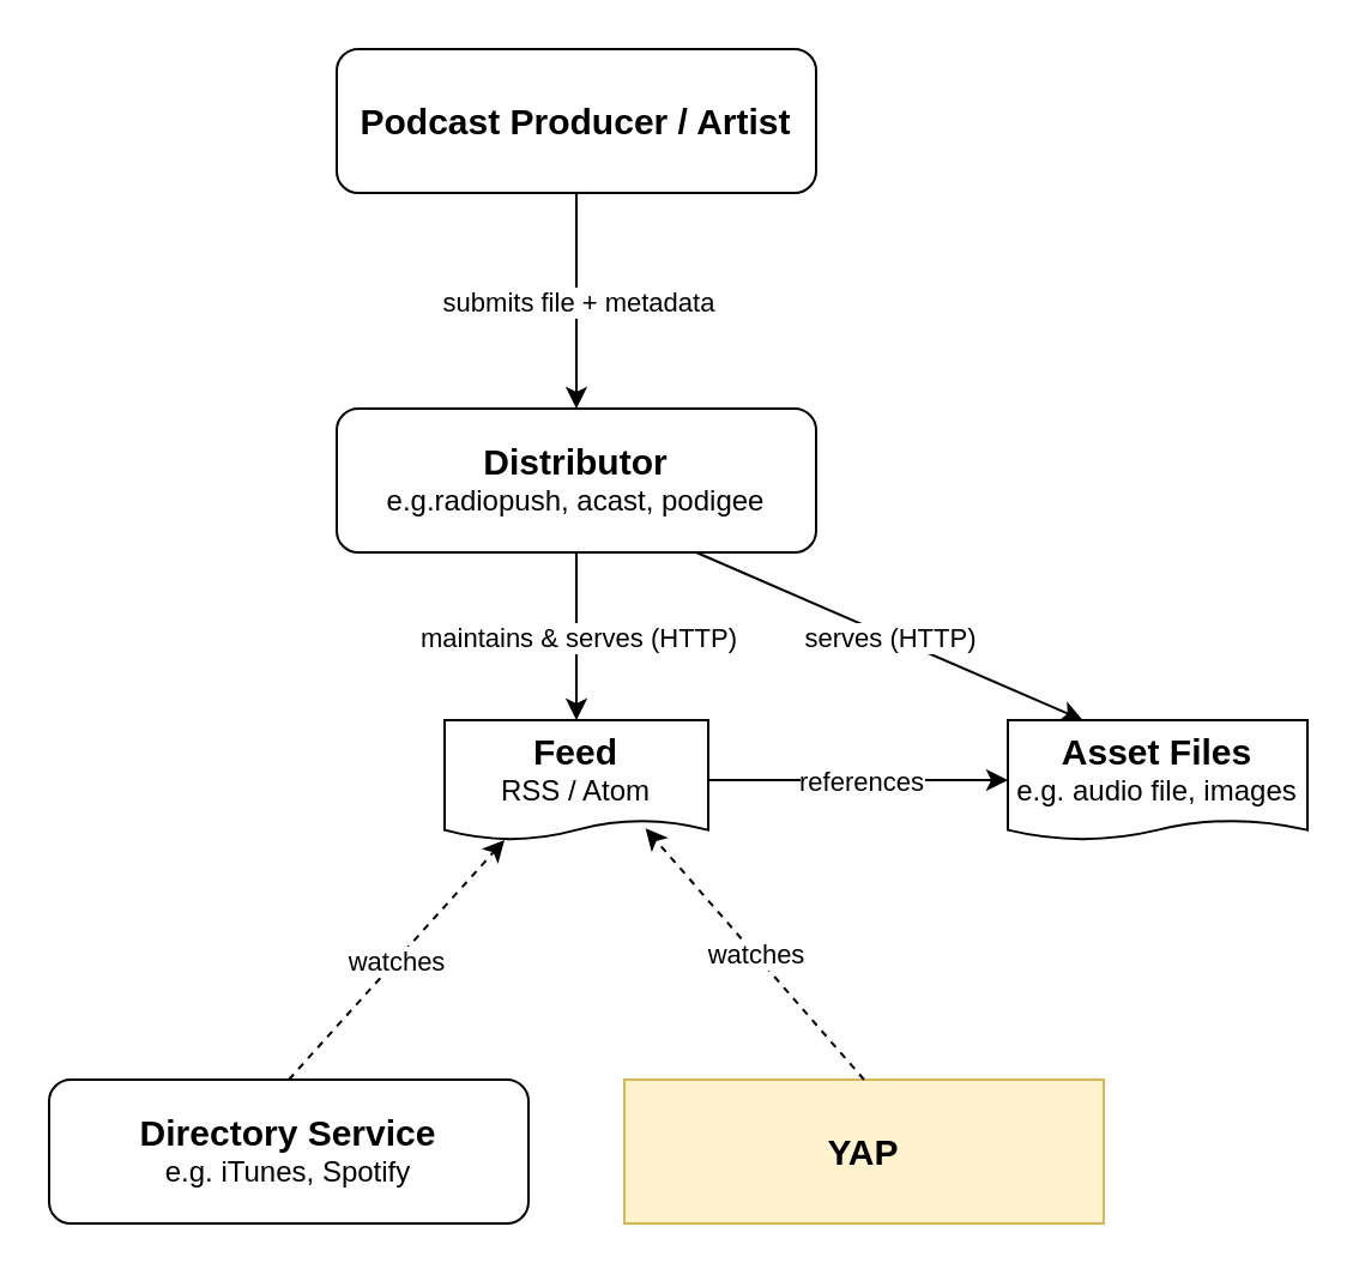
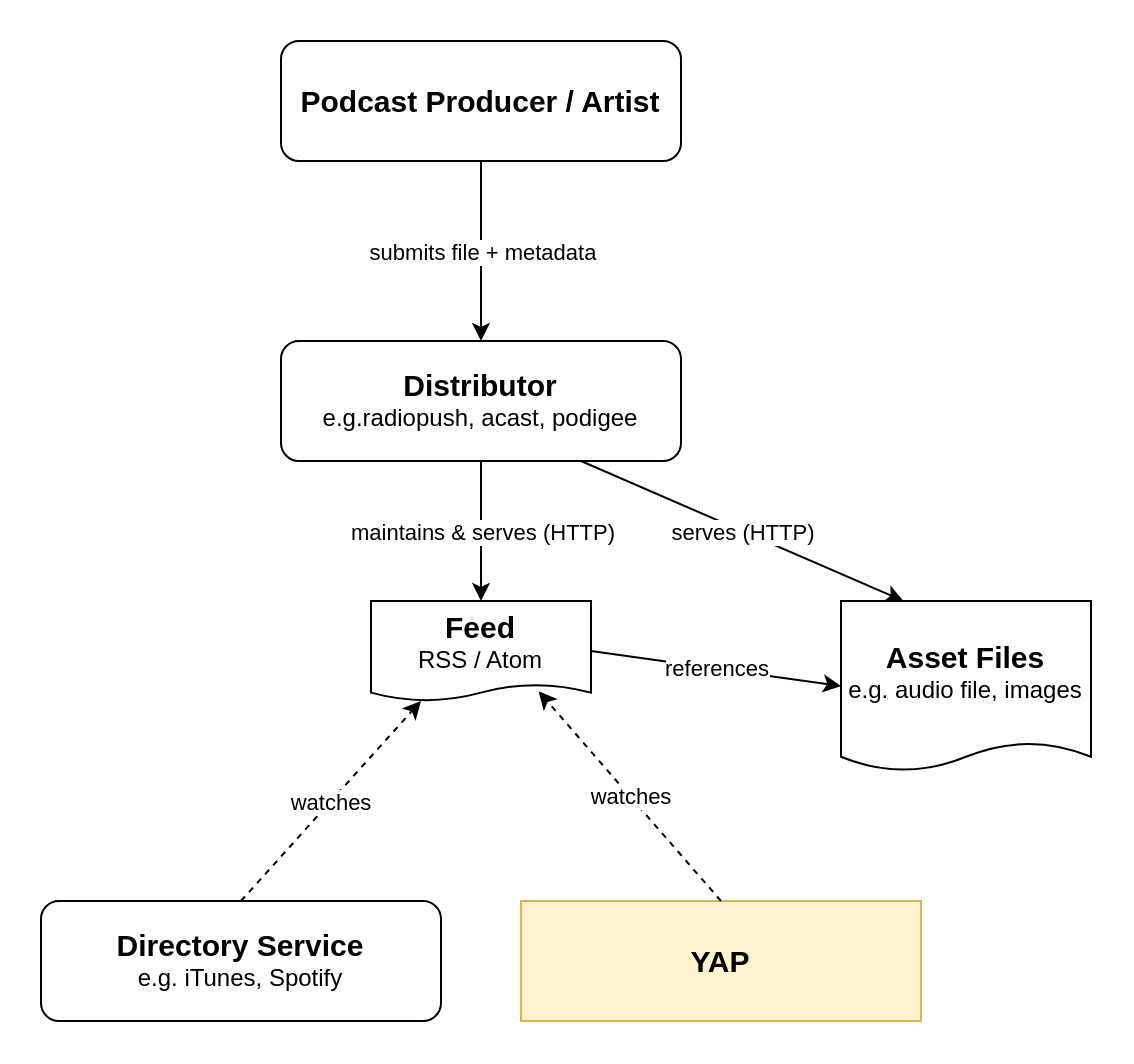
- <mxCell id="5" value="&lt;div&gt;&lt;font size=&quot;1&quot;&gt;&lt;b style=&quot;font-size: 15px&quot;&gt;Asset Files&lt;/b&gt;&lt;/font&gt;&lt;/div&gt;&lt;div&gt;e.g. audio file, images&lt;br&gt;&lt;/div&gt;" style="shape=document;whiteSpace=wrap;html=1;boundedLbl=1;size=0.167;" vertex="1" parent="1"><mxGeometry x="420" y="300" width="125" height="50" as="geometry" /></mxCell>
+ <mxCell id="5" value="&lt;div&gt;&lt;font size=&quot;1&quot;&gt;&lt;b style=&quot;font-size: 15px&quot;&gt;Asset Files&lt;/b&gt;&lt;/font&gt;&lt;/div&gt;&lt;div&gt;e.g. audio file, images&lt;br&gt;&lt;/div&gt;" style="shape=document;whiteSpace=wrap;html=1;boundedLbl=1;size=0.167;" vertex="1" parent="1"><mxGeometry x="420" y="300" width="125" height="85" as="geometry" /></mxCell>
